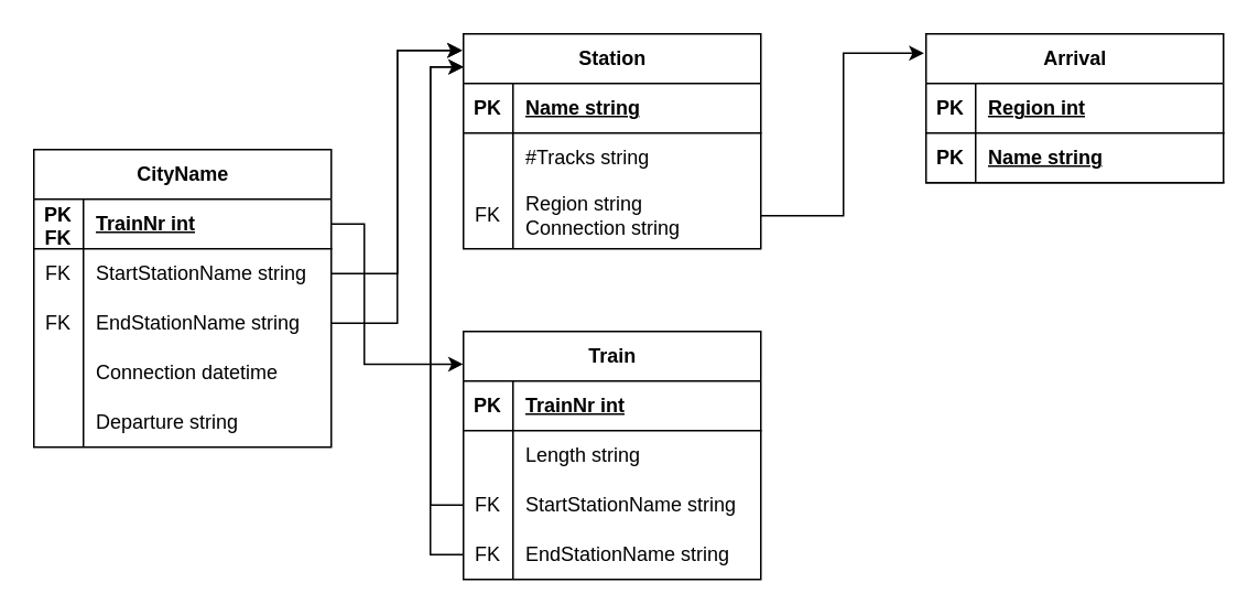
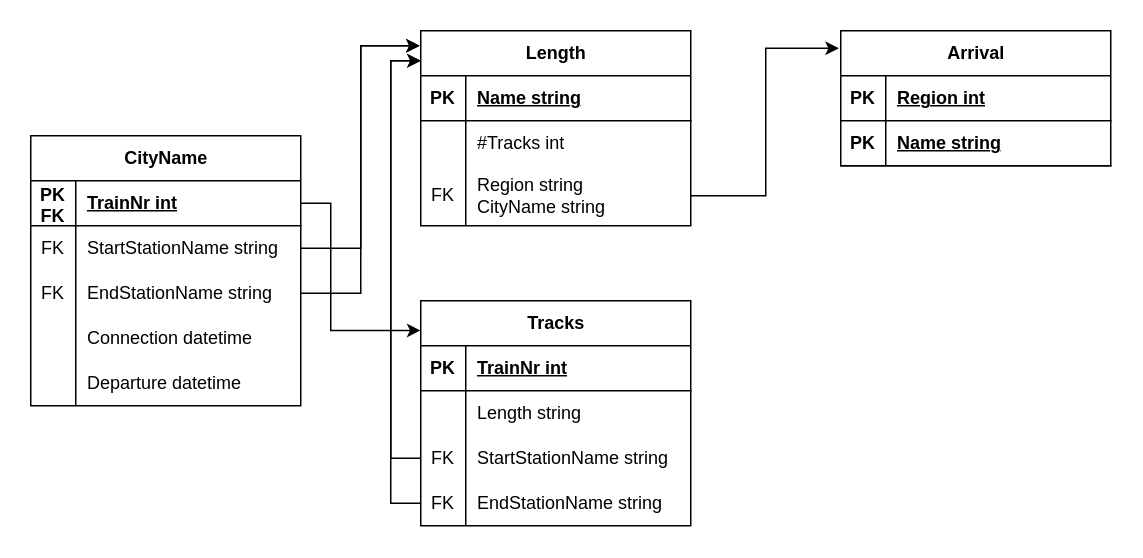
- <mxCell id="2" value="Station" style="shape=table;startSize=30;container=1;collapsible=1;childLayout=tableLayout;fixedRows=1;rowLines=0;fontStyle=1;align=center;resizeLast=1;html=1;" vertex="1" parent="1"><mxGeometry x="280" y="20" width="180" height="130" as="geometry" /></mxCell>
+ <mxCell id="2" value="Length" style="shape=table;startSize=30;container=1;collapsible=1;childLayout=tableLayout;fixedRows=1;rowLines=0;fontStyle=1;align=center;resizeLast=1;html=1;" vertex="1" parent="1"><mxGeometry x="280" y="20" width="180" height="130" as="geometry" /></mxCell>
- <mxCell id="8" value="#Tracks string" style="shape=partialRectangle;connectable=0;fillColor=none;top=0;left=0;bottom=0;right=0;align=left;spacingLeft=6;overflow=hidden;whiteSpace=wrap;html=1;" vertex="1" parent="6"><mxGeometry x="30" width="150" height="30" as="geometry"><mxRectangle width="150" height="30" as="alternateBounds" /></mxGeometry></mxCell>
+ <mxCell id="8" value="#Tracks int" style="shape=partialRectangle;connectable=0;fillColor=none;top=0;left=0;bottom=0;right=0;align=left;spacingLeft=6;overflow=hidden;whiteSpace=wrap;html=1;" vertex="1" parent="6"><mxGeometry x="30" width="150" height="30" as="geometry"><mxRectangle width="150" height="30" as="alternateBounds" /></mxGeometry></mxCell>
- <mxCell id="11" value="Region string&lt;div&gt;&lt;span style=&quot;background-color: initial;&quot;&gt;Connection string&lt;/span&gt;&lt;br&gt;&lt;/div&gt;" style="shape=partialRectangle;connectable=0;fillColor=none;top=0;left=0;bottom=0;right=0;align=left;spacingLeft=6;overflow=hidden;whiteSpace=wrap;html=1;" vertex="1" parent="9"><mxGeometry x="30" width="150" height="40" as="geometry"><mxRectangle width="150" height="40" as="alternateBounds" /></mxGeometry></mxCell>
+ <mxCell id="11" value="Region string&lt;div&gt;&lt;span style=&quot;background-color: initial;&quot;&gt;CityName string&lt;/span&gt;&lt;br&gt;&lt;/div&gt;" style="shape=partialRectangle;connectable=0;fillColor=none;top=0;left=0;bottom=0;right=0;align=left;spacingLeft=6;overflow=hidden;whiteSpace=wrap;html=1;" vertex="1" parent="9"><mxGeometry x="30" width="150" height="40" as="geometry"><mxRectangle width="150" height="40" as="alternateBounds" /></mxGeometry></mxCell>
- <mxCell id="12" value="Train" style="shape=table;startSize=30;container=1;collapsible=1;childLayout=tableLayout;fixedRows=1;rowLines=0;fontStyle=1;align=center;resizeLast=1;html=1;" vertex="1" parent="1"><mxGeometry x="280" y="200" width="180" height="150" as="geometry" /></mxCell>
+ <mxCell id="12" value="Tracks" style="shape=table;startSize=30;container=1;collapsible=1;childLayout=tableLayout;fixedRows=1;rowLines=0;fontStyle=1;align=center;resizeLast=1;html=1;" vertex="1" parent="1"><mxGeometry x="280" y="200" width="180" height="150" as="geometry" /></mxCell>
- <mxCell id="50" value="Departure string" style="shape=partialRectangle;connectable=0;fillColor=none;top=0;left=0;bottom=0;right=0;align=left;spacingLeft=6;overflow=hidden;whiteSpace=wrap;html=1;" vertex="1" parent="48"><mxGeometry x="30" width="150" height="30" as="geometry"><mxRectangle width="150" height="30" as="alternateBounds" /></mxGeometry></mxCell>
+ <mxCell id="50" value="Departure datetime" style="shape=partialRectangle;connectable=0;fillColor=none;top=0;left=0;bottom=0;right=0;align=left;spacingLeft=6;overflow=hidden;whiteSpace=wrap;html=1;" vertex="1" parent="48"><mxGeometry x="30" width="150" height="30" as="geometry"><mxRectangle width="150" height="30" as="alternateBounds" /></mxGeometry></mxCell>
